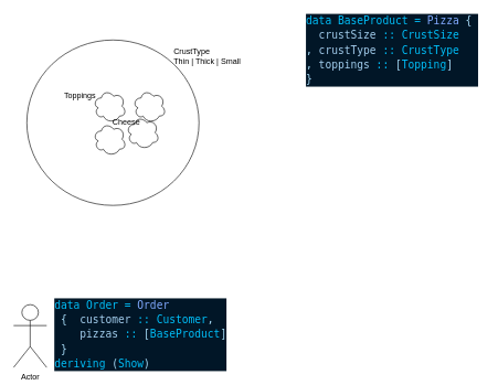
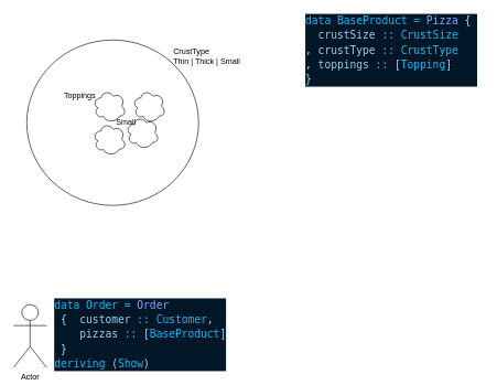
- <mxCell id="8" value="Cheese" style="text;html=1;align=center;verticalAlign=middle;resizable=0;points=[];autosize=1;strokeColor=none;fillColor=none;" parent="1" vertex="1"><mxGeometry x="160" y="175" width="60" height="20" as="geometry" /></mxCell>
+ <mxCell id="8" value="Small" style="text;html=1;align=center;verticalAlign=middle;resizable=0;points=[];autosize=1;strokeColor=none;fillColor=none;" parent="1" vertex="1"><mxGeometry x="160" y="175" width="60" height="20" as="geometry" /></mxCell>
